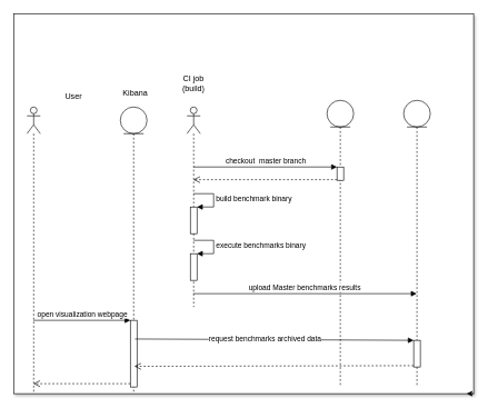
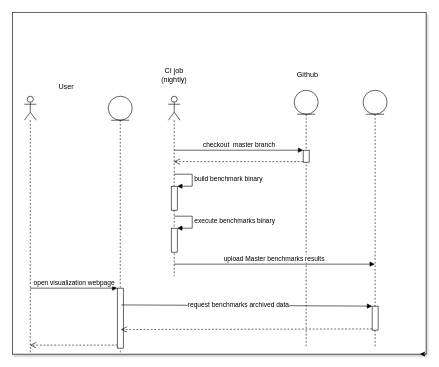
- <mxCell id="8" value="CI job (build)" style="text;html=1;strokeColor=none;fillColor=none;align=center;verticalAlign=middle;whiteSpace=wrap;rounded=0;" parent="1" vertex="1"><mxGeometry x="260" y="110" width="60" height="30" as="geometry" /></mxCell>
+ <mxCell id="8" value="CI job (nightly)" style="text;html=1;strokeColor=none;fillColor=none;align=center;verticalAlign=middle;whiteSpace=wrap;rounded=0;" parent="1" vertex="1"><mxGeometry x="260" y="110" width="60" height="30" as="geometry" /></mxCell>
+ <mxCell id="10" value="Github" style="text;html=1;strokeColor=none;fillColor=none;align=center;verticalAlign=middle;whiteSpace=wrap;rounded=0;" parent="1" vertex="1"><mxGeometry x="490" y="115" width="45" height="20" as="geometry" /></mxCell>
- <mxCell id="18" value="Kibana" style="text;html=1;strokeColor=none;fillColor=none;align=center;verticalAlign=middle;whiteSpace=wrap;rounded=0;" parent="1" vertex="1"><mxGeometry x="180" y="130" width="45" height="20" as="geometry" /></mxCell>
